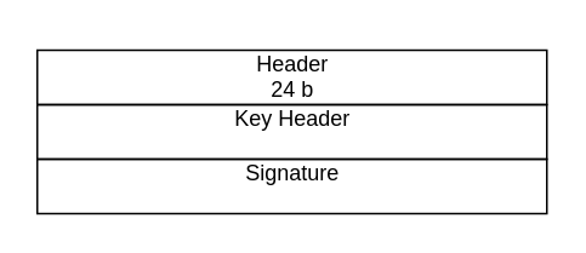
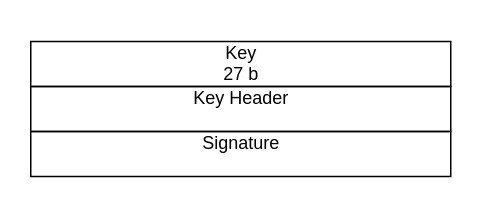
- <mxCell id="5" value="&lt;span style=&quot;&quot;&gt;Header&lt;br&gt;&lt;/span&gt;" style="text;html=1;align=center;verticalAlign=middle;resizable=0;points=[];autosize=1;strokeColor=none;fillColor=none;" parent="3" vertex="1"><mxGeometry x="110" width="60" height="30" as="geometry" /></mxCell>
+ <mxCell id="5" value="&lt;span style=&quot;&quot;&gt;Key&lt;br&gt;&lt;/span&gt;" style="text;html=1;align=center;verticalAlign=middle;resizable=0;points=[];autosize=1;strokeColor=none;fillColor=none;" parent="3" vertex="1"><mxGeometry x="110" width="60" height="30" as="geometry" /></mxCell>
- <mxCell id="8" value="24 b" style="text;html=1;align=center;verticalAlign=middle;resizable=0;points=[];autosize=1;strokeColor=none;fillColor=none;" parent="3" vertex="1"><mxGeometry x="114.997" y="14" width="50" height="30" as="geometry" /></mxCell>
+ <mxCell id="8" value="27 b" style="text;html=1;align=center;verticalAlign=middle;resizable=0;points=[];autosize=1;strokeColor=none;fillColor=none;" parent="3" vertex="1"><mxGeometry x="114.997" y="14" width="50" height="30" as="geometry" /></mxCell>
